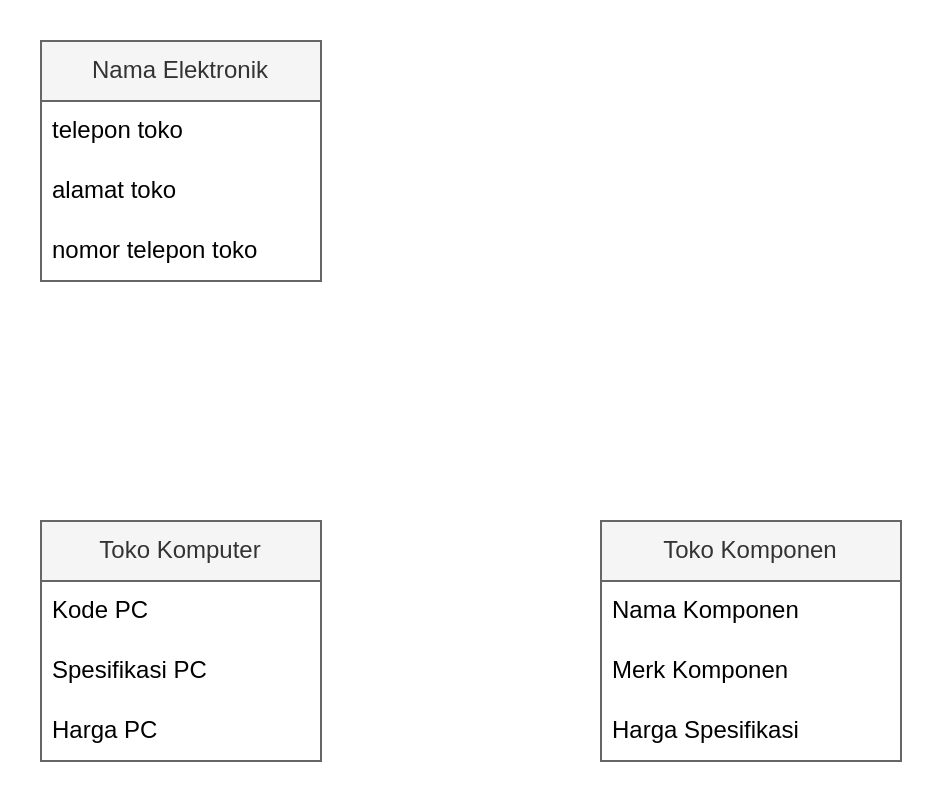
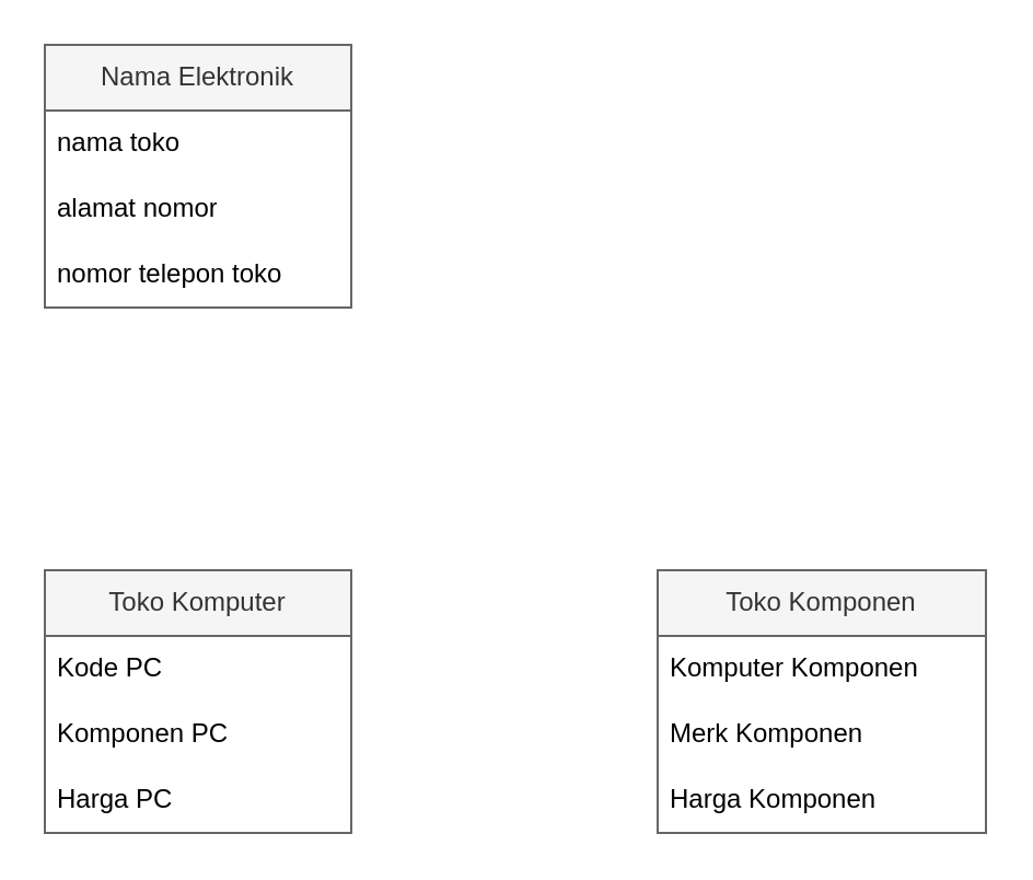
- <mxCell id="3" value="telepon toko" style="text;strokeColor=none;fillColor=none;align=left;verticalAlign=middle;spacingLeft=4;spacingRight=4;overflow=hidden;points=[[0,0.5],[1,0.5]];portConstraint=eastwest;rotatable=0;whiteSpace=wrap;html=1;" vertex="1" parent="2"><mxGeometry y="30" width="140" height="30" as="geometry" /></mxCell>
+ <mxCell id="3" value="nama toko" style="text;strokeColor=none;fillColor=none;align=left;verticalAlign=middle;spacingLeft=4;spacingRight=4;overflow=hidden;points=[[0,0.5],[1,0.5]];portConstraint=eastwest;rotatable=0;whiteSpace=wrap;html=1;" vertex="1" parent="2"><mxGeometry y="30" width="140" height="30" as="geometry" /></mxCell>
- <mxCell id="4" value="alamat toko" style="text;strokeColor=none;fillColor=none;align=left;verticalAlign=middle;spacingLeft=4;spacingRight=4;overflow=hidden;points=[[0,0.5],[1,0.5]];portConstraint=eastwest;rotatable=0;whiteSpace=wrap;html=1;" vertex="1" parent="2"><mxGeometry y="60" width="140" height="30" as="geometry" /></mxCell>
+ <mxCell id="4" value="alamat nomor" style="text;strokeColor=none;fillColor=none;align=left;verticalAlign=middle;spacingLeft=4;spacingRight=4;overflow=hidden;points=[[0,0.5],[1,0.5]];portConstraint=eastwest;rotatable=0;whiteSpace=wrap;html=1;" vertex="1" parent="2"><mxGeometry y="60" width="140" height="30" as="geometry" /></mxCell>
- <mxCell id="11" value="Nama Komponen" style="text;strokeColor=none;fillColor=none;align=left;verticalAlign=middle;spacingLeft=4;spacingRight=4;overflow=hidden;points=[[0,0.5],[1,0.5]];portConstraint=eastwest;rotatable=0;whiteSpace=wrap;html=1;" vertex="1" parent="10"><mxGeometry y="30" width="150" height="30" as="geometry" /></mxCell>
+ <mxCell id="11" value="Komputer Komponen" style="text;strokeColor=none;fillColor=none;align=left;verticalAlign=middle;spacingLeft=4;spacingRight=4;overflow=hidden;points=[[0,0.5],[1,0.5]];portConstraint=eastwest;rotatable=0;whiteSpace=wrap;html=1;" vertex="1" parent="10"><mxGeometry y="30" width="150" height="30" as="geometry" /></mxCell>
- <mxCell id="8" value="Spesifikasi PC" style="text;strokeColor=none;fillColor=none;align=left;verticalAlign=middle;spacingLeft=4;spacingRight=4;overflow=hidden;points=[[0,0.5],[1,0.5]];portConstraint=eastwest;rotatable=0;whiteSpace=wrap;html=1;" vertex="1" parent="6"><mxGeometry y="60" width="140" height="30" as="geometry" /></mxCell>
+ <mxCell id="8" value="Komponen PC" style="text;strokeColor=none;fillColor=none;align=left;verticalAlign=middle;spacingLeft=4;spacingRight=4;overflow=hidden;points=[[0,0.5],[1,0.5]];portConstraint=eastwest;rotatable=0;whiteSpace=wrap;html=1;" vertex="1" parent="6"><mxGeometry y="60" width="140" height="30" as="geometry" /></mxCell>
- <mxCell id="13" value="Harga Spesifikasi" style="text;strokeColor=none;fillColor=none;align=left;verticalAlign=middle;spacingLeft=4;spacingRight=4;overflow=hidden;points=[[0,0.5],[1,0.5]];portConstraint=eastwest;rotatable=0;whiteSpace=wrap;html=1;" vertex="1" parent="10"><mxGeometry y="90" width="150" height="30" as="geometry" /></mxCell>
+ <mxCell id="13" value="Harga Komponen" style="text;strokeColor=none;fillColor=none;align=left;verticalAlign=middle;spacingLeft=4;spacingRight=4;overflow=hidden;points=[[0,0.5],[1,0.5]];portConstraint=eastwest;rotatable=0;whiteSpace=wrap;html=1;" vertex="1" parent="10"><mxGeometry y="90" width="150" height="30" as="geometry" /></mxCell>
